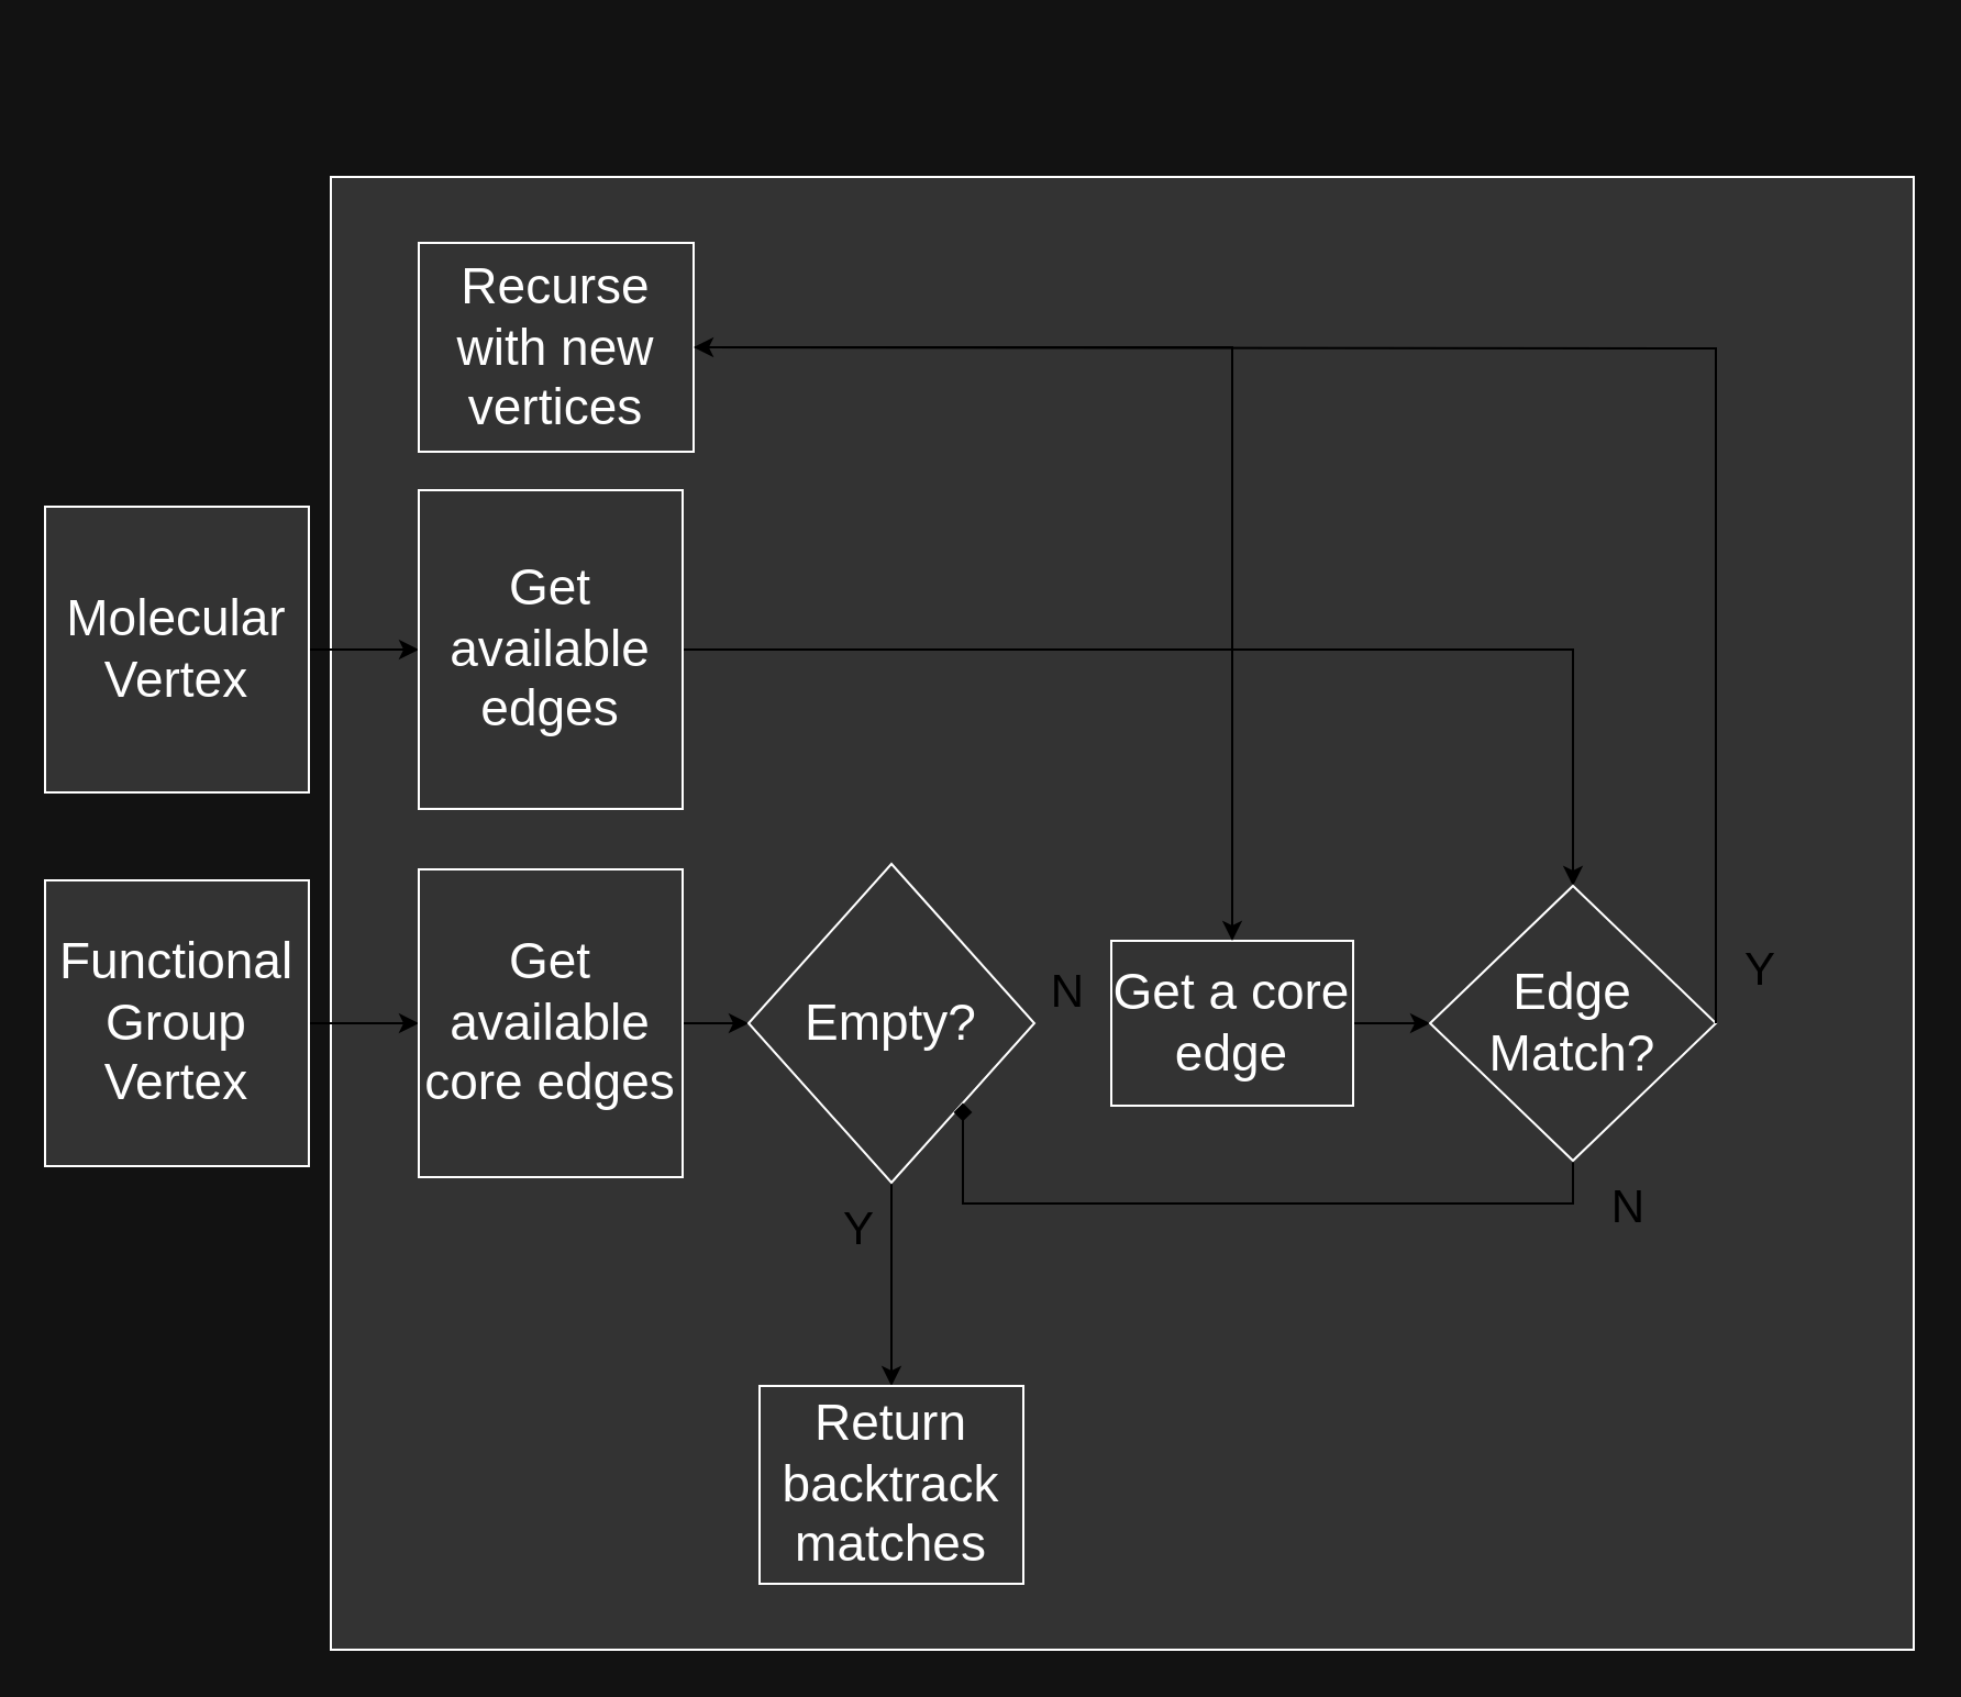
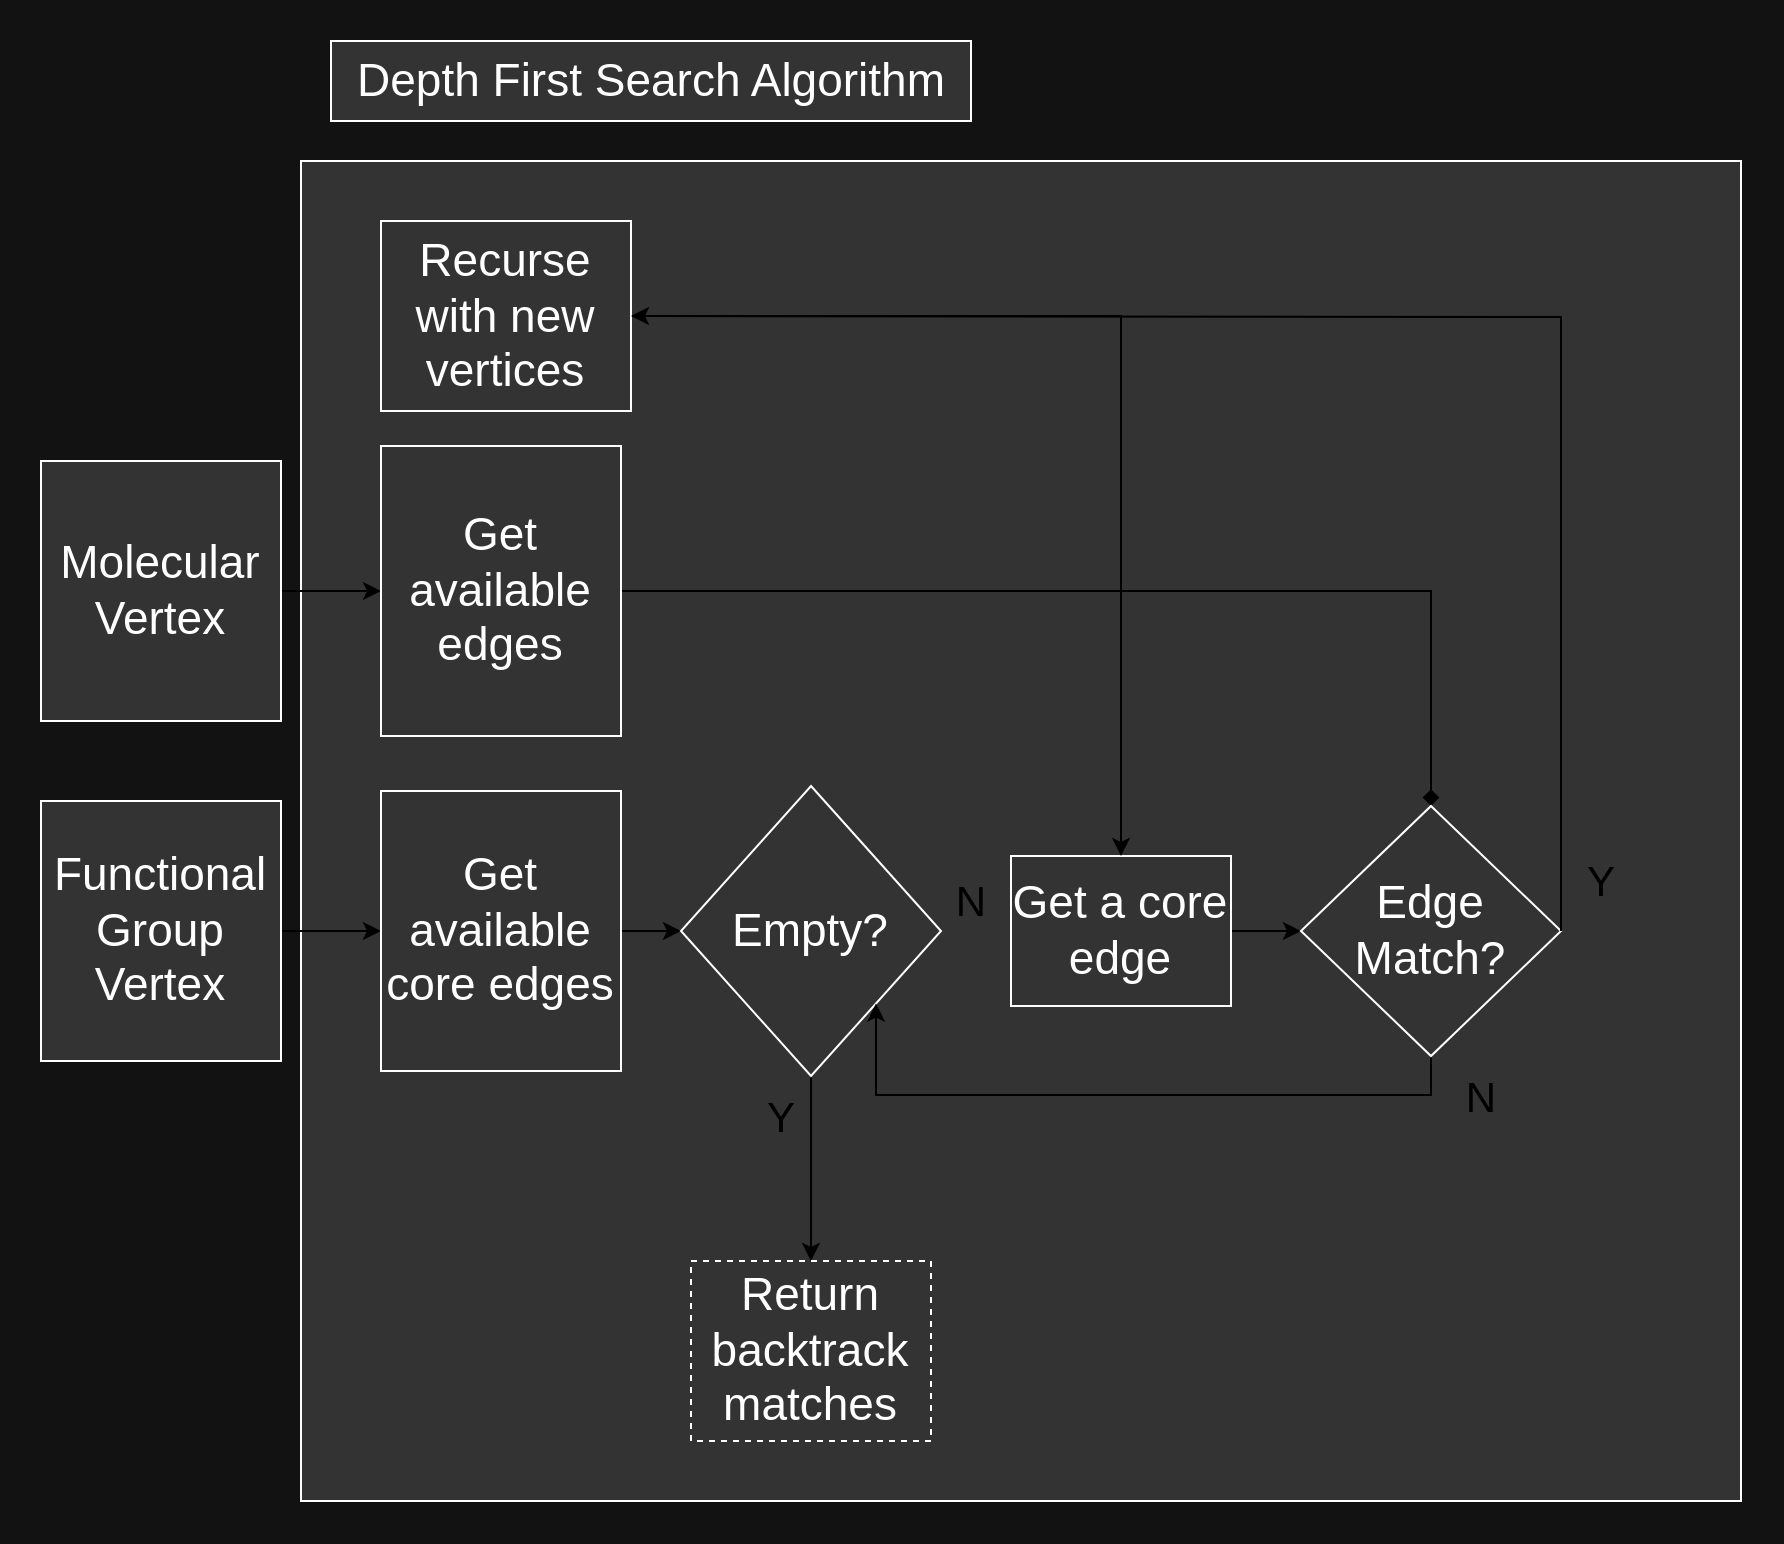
+ <mxCell id="2" value="&lt;font style=&quot;font-size: 23px;&quot;&gt;Depth First Search Algorithm&lt;/font&gt;" style="text;html=1;align=center;verticalAlign=middle;resizable=0;points=[];autosize=1;strokeColor=#FFFFFF;fillColor=#333333;fontSize=23;fontColor=#FFFFFF;labelBorderColor=none;labelBackgroundColor=none;" parent="1" vertex="1"><mxGeometry x="165" y="20" width="320" height="40" as="geometry" /></mxCell>
- <mxCell id="6" value="" style="edgeStyle=orthogonalEdgeStyle;rounded=0;orthogonalLoop=1;jettySize=auto;html=1;fontSize=21;entryX=0.5;entryY=0;entryDx=0;entryDy=0;" edge="1" parent="1" source="7" target="18"><mxGeometry relative="1" as="geometry"><mxPoint x="615" y="392.5" as="targetPoint" /></mxGeometry></mxCell>
+ <mxCell id="6" value="" style="edgeStyle=orthogonalEdgeStyle;rounded=0;orthogonalLoop=1;jettySize=auto;html=1;fontSize=21;entryX=0.5;entryY=0;entryDx=0;entryDy=0;endArrow=diamond;" edge="1" parent="1" source="7" target="18"><mxGeometry relative="1" as="geometry"><mxPoint x="615" y="392.5" as="targetPoint" /></mxGeometry></mxCell>
- <mxCell id="17" value="" style="edgeStyle=orthogonalEdgeStyle;rounded=0;orthogonalLoop=1;jettySize=auto;html=1;fontSize=21;entryX=1;entryY=1;entryDx=0;entryDy=0;endArrow=diamond;" edge="1" parent="1" source="18" target="13"><mxGeometry relative="1" as="geometry"><mxPoint x="715" y="607.5" as="targetPoint" /><Array as="points"><mxPoint x="715" y="547" /><mxPoint x="438" y="547" /></Array></mxGeometry></mxCell>
+ <mxCell id="17" value="" style="edgeStyle=orthogonalEdgeStyle;rounded=0;orthogonalLoop=1;jettySize=auto;html=1;fontSize=21;entryX=1;entryY=1;entryDx=0;entryDy=0;" edge="1" parent="1" source="18" target="13"><mxGeometry relative="1" as="geometry"><mxPoint x="715" y="607.5" as="targetPoint" /><Array as="points"><mxPoint x="715" y="547" /><mxPoint x="438" y="547" /></Array></mxGeometry></mxCell>
- <mxCell id="23" value="Return backtrack matches" style="whiteSpace=wrap;html=1;fontSize=23;fillColor=#333333;strokeColor=#FFFFFF;fontColor=#FFFFFF;rounded=0;labelBorderColor=none;labelBackgroundColor=none;" vertex="1" parent="1"><mxGeometry x="345" y="630" width="120" height="90" as="geometry" /></mxCell>
+ <mxCell id="23" value="Return backtrack matches" style="whiteSpace=wrap;html=1;fontSize=23;fillColor=#333333;strokeColor=#FFFFFF;fontColor=#FFFFFF;rounded=0;labelBorderColor=none;labelBackgroundColor=none;dashed=1;" vertex="1" parent="1"><mxGeometry x="345" y="630" width="120" height="90" as="geometry" /></mxCell>
